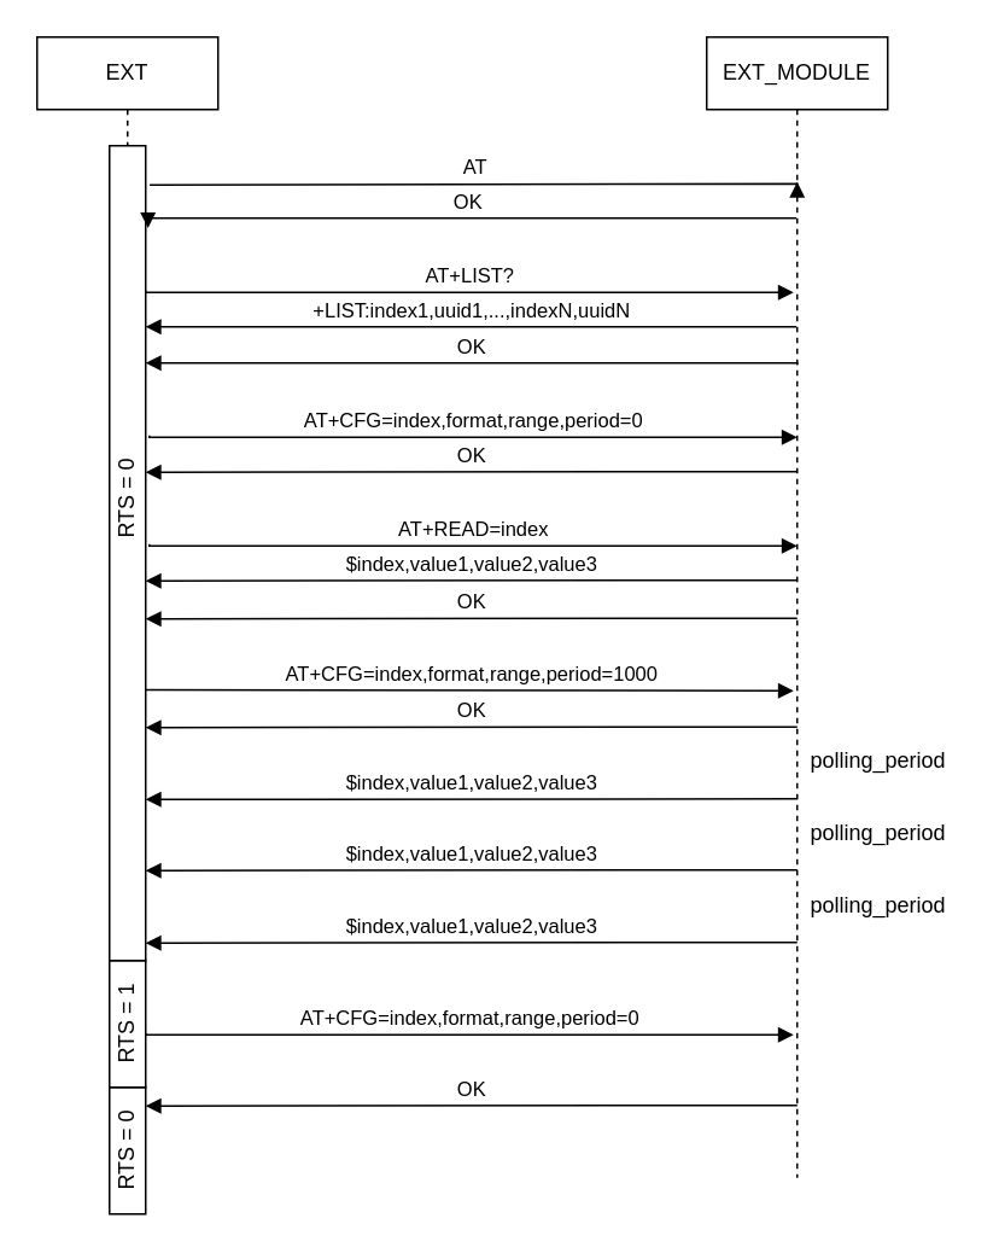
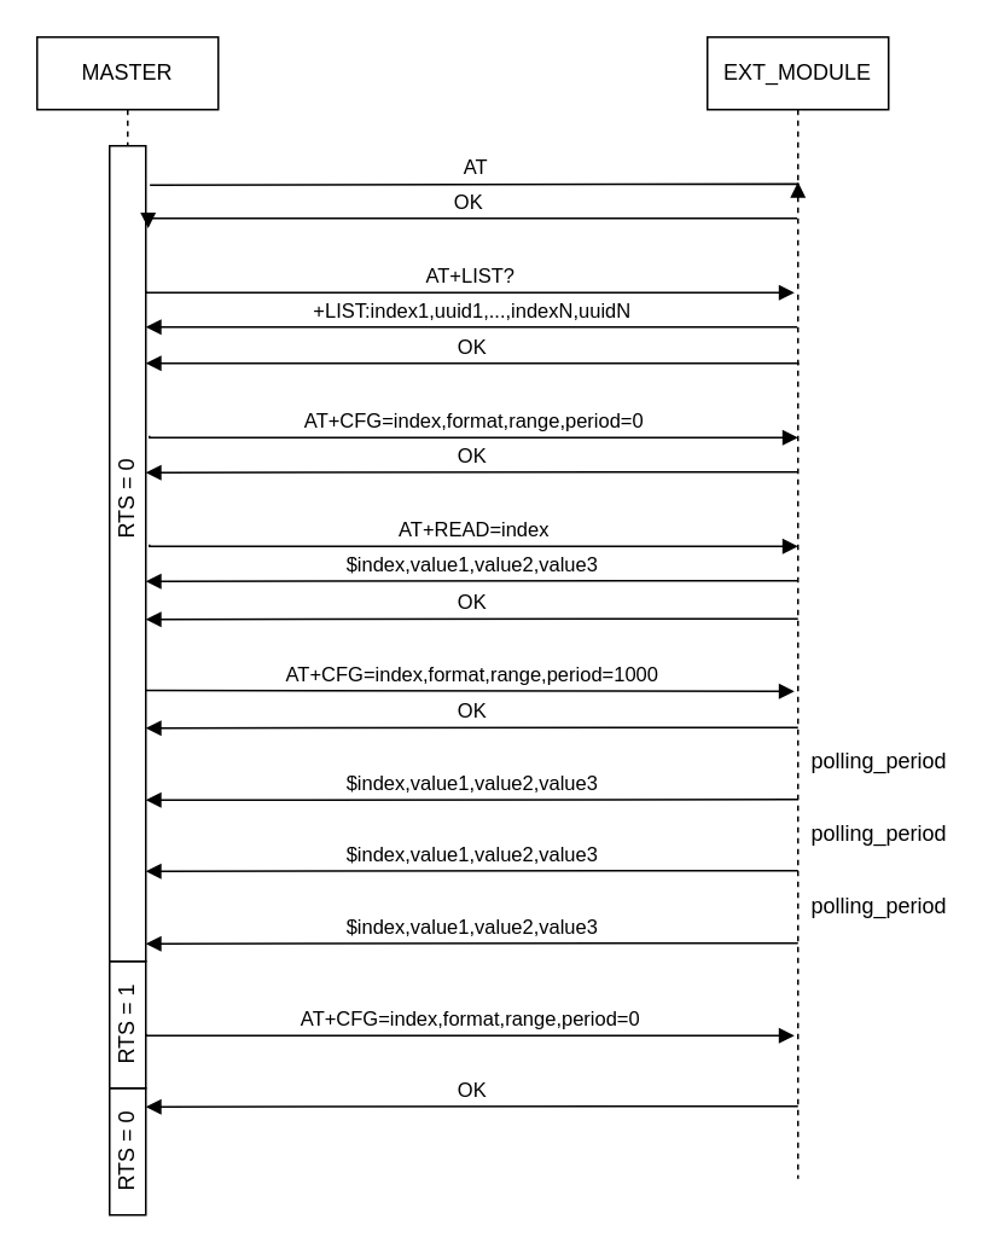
- <mxCell id="5" value="EXT" style="shape=umlLifeline;perimeter=lifelinePerimeter;whiteSpace=wrap;html=1;container=0;dropTarget=0;collapsible=0;recursiveResize=0;outlineConnect=0;portConstraint=eastwest;newEdgeStyle={&quot;edgeStyle&quot;:&quot;elbowEdgeStyle&quot;,&quot;elbow&quot;:&quot;vertical&quot;,&quot;curved&quot;:0,&quot;rounded&quot;:0};" parent="1" vertex="1"><mxGeometry x="20" y="20" width="100" height="60" as="geometry" /></mxCell>
+ <mxCell id="5" value="MASTER" style="shape=umlLifeline;perimeter=lifelinePerimeter;whiteSpace=wrap;html=1;container=0;dropTarget=0;collapsible=0;recursiveResize=0;outlineConnect=0;portConstraint=eastwest;newEdgeStyle={&quot;edgeStyle&quot;:&quot;elbowEdgeStyle&quot;,&quot;elbow&quot;:&quot;vertical&quot;,&quot;curved&quot;:0,&quot;rounded&quot;:0};" parent="1" vertex="1"><mxGeometry x="20" y="20" width="100" height="60" as="geometry" /></mxCell>
